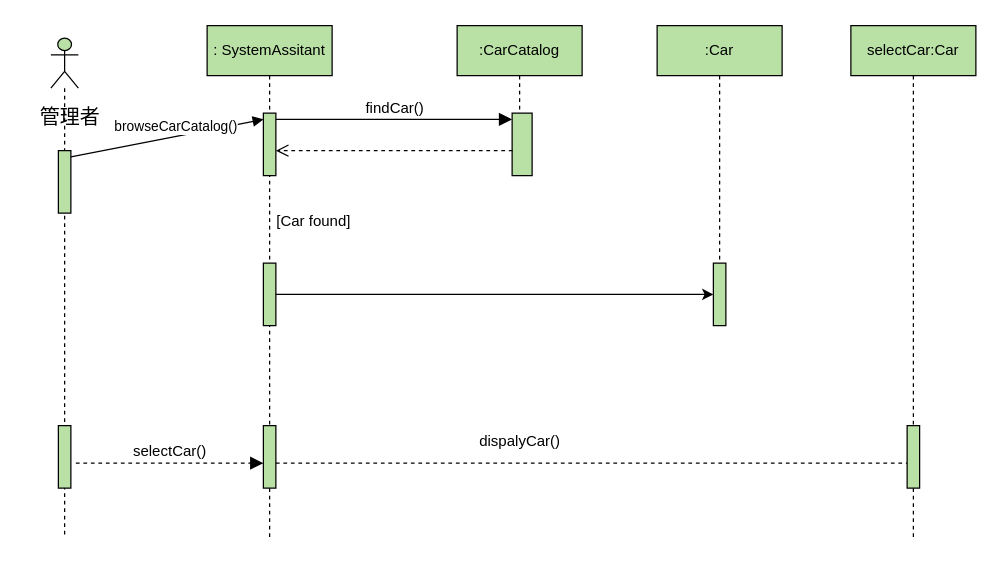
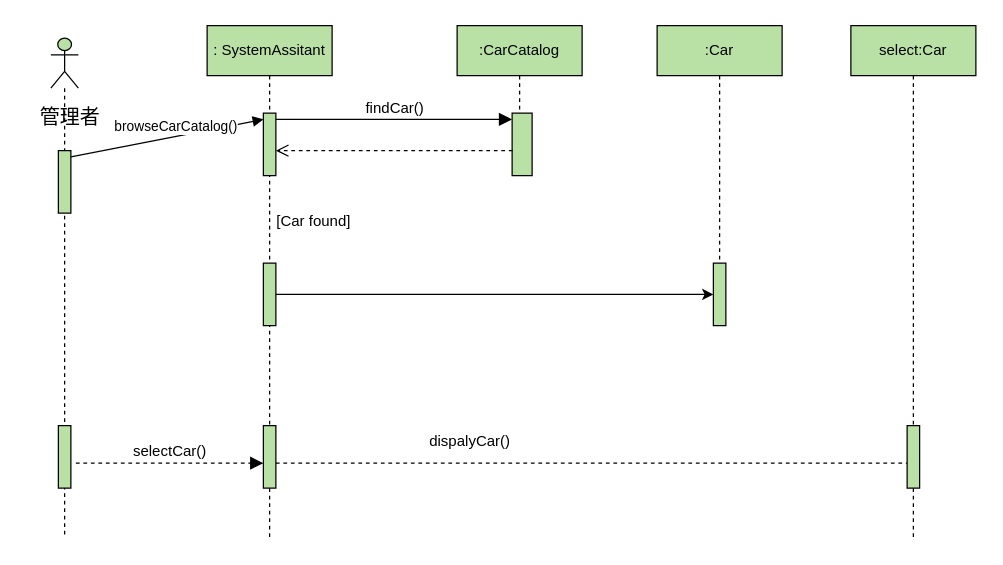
- <mxCell id="19" value="selectCar:Car" style="shape=umlLifeline;perimeter=lifelinePerimeter;whiteSpace=wrap;html=1;container=1;dropTarget=0;collapsible=0;recursiveResize=0;outlineConnect=0;portConstraint=eastwest;newEdgeStyle={&quot;curved&quot;:0,&quot;rounded&quot;:0};fillColor=#B9E0A5;" vertex="1" parent="1"><mxGeometry x="680" y="20" width="100" height="410" as="geometry" /></mxCell>
+ <mxCell id="19" value="select:Car" style="shape=umlLifeline;perimeter=lifelinePerimeter;whiteSpace=wrap;html=1;container=1;dropTarget=0;collapsible=0;recursiveResize=0;outlineConnect=0;portConstraint=eastwest;newEdgeStyle={&quot;curved&quot;:0,&quot;rounded&quot;:0};fillColor=#B9E0A5;" vertex="1" parent="1"><mxGeometry x="680" y="20" width="100" height="410" as="geometry" /></mxCell>
- <mxCell id="23" value="dispalyCar()" style="text;html=1;align=center;verticalAlign=middle;resizable=0;points=[];autosize=1;strokeColor=none;fillColor=none;" vertex="1" parent="1"><mxGeometry x="370" y="338" width="90" height="30" as="geometry" /></mxCell>
+ <mxCell id="23" value="dispalyCar()" style="text;html=1;align=center;verticalAlign=middle;resizable=0;points=[];autosize=1;strokeColor=none;fillColor=none;" vertex="1" parent="1"><mxGeometry x="330" y="338" width="90" height="30" as="geometry" /></mxCell>
